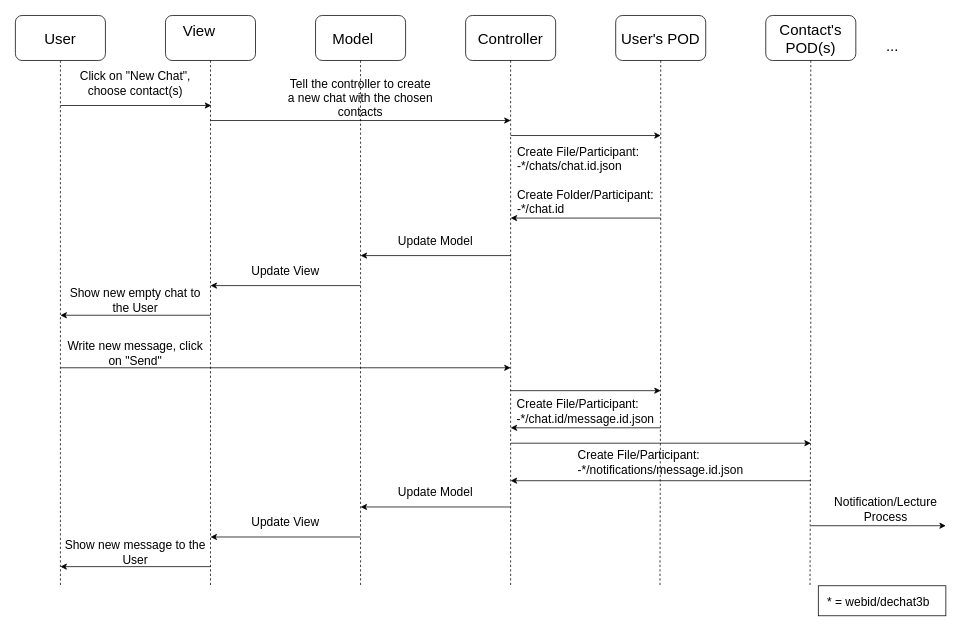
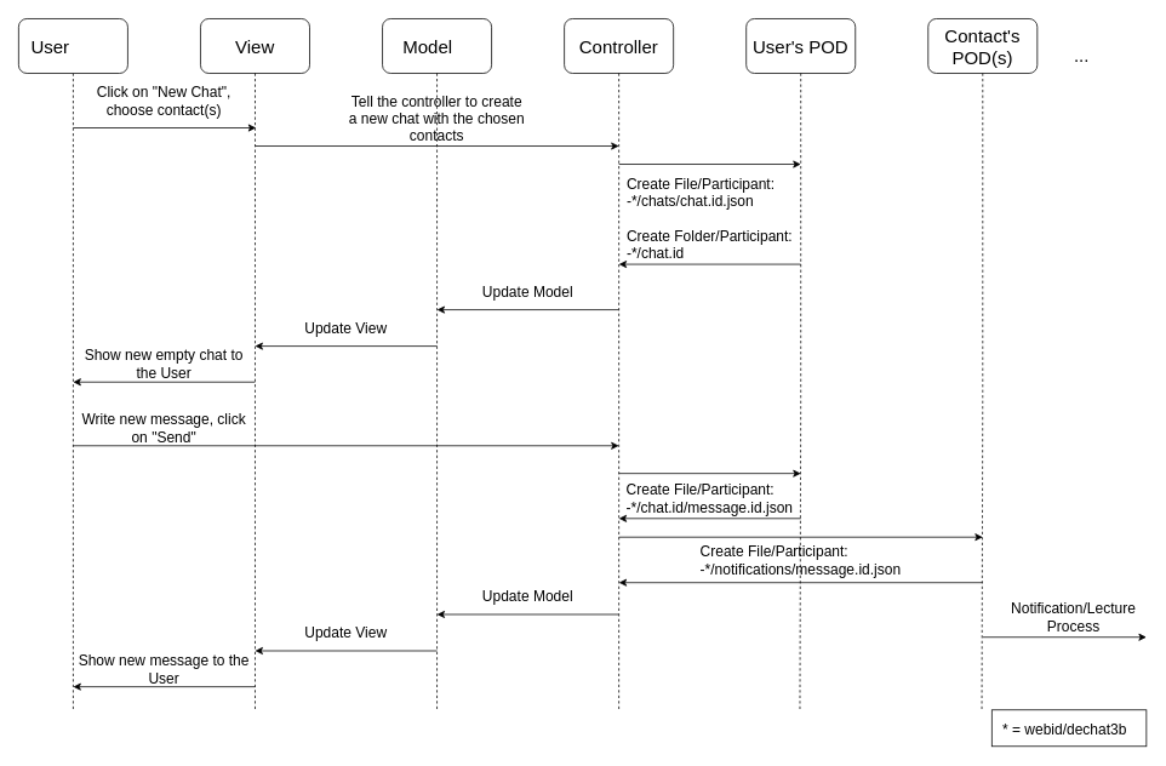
- <mxCell id="7" value="&lt;font style=&quot;font-size: 20px&quot;&gt;View&lt;/font&gt;" style="text;html=1;strokeColor=none;fillColor=none;align=center;verticalAlign=middle;whiteSpace=wrap;rounded=0;" parent="1" vertex="1"><mxGeometry x="245" y="30" width="40" height="20" as="geometry" /></mxCell>
+ <mxCell id="7" value="&lt;font style=&quot;font-size: 20px&quot;&gt;View&lt;/font&gt;" style="text;html=1;strokeColor=none;fillColor=none;align=center;verticalAlign=middle;whiteSpace=wrap;rounded=0;" parent="1" vertex="1"><mxGeometry x="260" y="40" width="40" height="20" as="geometry" /></mxCell>
- <mxCell id="6" value="&lt;font style=&quot;font-size: 20px&quot;&gt;User&lt;/font&gt;" style="text;html=1;strokeColor=none;fillColor=none;align=center;verticalAlign=middle;whiteSpace=wrap;rounded=0;" parent="1" vertex="1"><mxGeometry x="55" y="40" width="50" height="20" as="geometry" /></mxCell>
+ <mxCell id="6" value="&lt;font style=&quot;font-size: 20px&quot;&gt;User&lt;/font&gt;" style="text;html=1;strokeColor=none;fillColor=none;align=center;verticalAlign=middle;whiteSpace=wrap;rounded=0;" parent="1" vertex="1"><mxGeometry x="30" y="40" width="50" height="20" as="geometry" /></mxCell>
